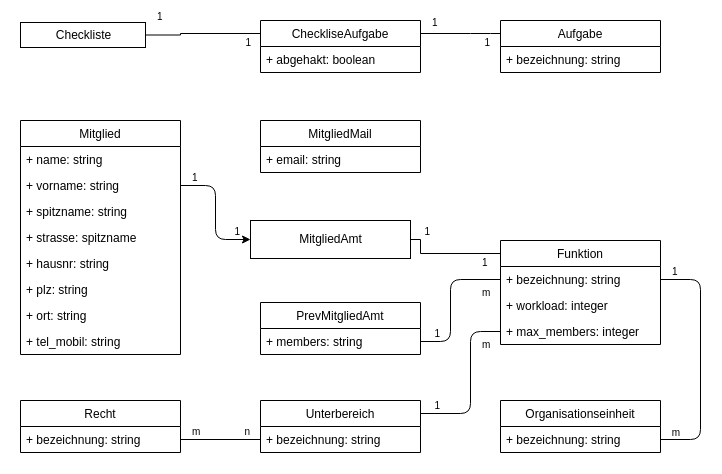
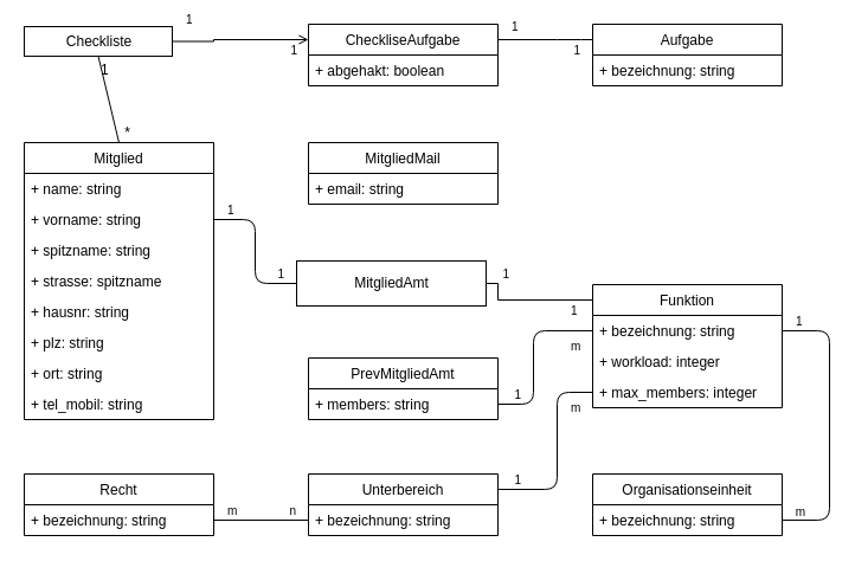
- <mxCell id="19" value="" style="endArrow=none;html=1;edgeStyle=orthogonalEdgeStyle;strokeColor=#000000;exitX=1;exitY=0.5;exitDx=0;exitDy=0;entryX=0;entryY=0.25;entryDx=0;entryDy=0;rounded=0;" edge="1" parent="1" source="2" target="6"><mxGeometry relative="1" as="geometry"><mxPoint x="440" y="360" as="sourcePoint" /><mxPoint x="230" y="60" as="targetPoint" /><Array as="points"><mxPoint x="180" y="33" /></Array></mxGeometry></mxCell>
+ <mxCell id="19" value="" style="endArrow=open;html=1;edgeStyle=orthogonalEdgeStyle;strokeColor=#000000;exitX=1;exitY=0.5;exitDx=0;exitDy=0;entryX=0;entryY=0.25;entryDx=0;entryDy=0;rounded=0;" edge="1" parent="1" source="2" target="6"><mxGeometry relative="1" as="geometry"><mxPoint x="440" y="360" as="sourcePoint" /><mxPoint x="230" y="60" as="targetPoint" /><Array as="points"><mxPoint x="180" y="33" /></Array></mxGeometry></mxCell>
+ <mxCell id="3" value="" style="endArrow=none;html=1;rounded=0;exitX=0.5;exitY=1;exitDx=0;exitDy=0;entryX=0.5;entryY=0;entryDx=0;entryDy=0;" parent="1" source="2" target="31" edge="1"><mxGeometry relative="1" as="geometry"><mxPoint x="220" y="193" as="sourcePoint" /><mxPoint x="300" y="190" as="targetPoint" /></mxGeometry></mxCell>
+ <mxCell id="4" value="1" style="resizable=0;html=1;align=left;verticalAlign=bottom;" parent="3" connectable="0" vertex="1"><mxGeometry x="-1" relative="1" as="geometry"><mxPoint y="20" as="offset" /></mxGeometry></mxCell>
+ <mxCell id="5" value="*" style="resizable=0;html=1;align=right;verticalAlign=bottom;" parent="3" connectable="0" vertex="1"><mxGeometry x="1" relative="1" as="geometry"><mxPoint x="10" as="offset" /></mxGeometry></mxCell>
- <mxCell id="25" value="" style="endArrow=classic;html=1;edgeStyle=orthogonalEdgeStyle;strokeColor=#000000;exitX=1;exitY=0.5;exitDx=0;exitDy=0;entryX=0;entryY=0.5;entryDx=0;entryDy=0;" edge="1" parent="1" source="33" target="57"><mxGeometry relative="1" as="geometry"><mxPoint x="190" y="169" as="sourcePoint" /><mxPoint x="260" y="253" as="targetPoint" /></mxGeometry></mxCell>
+ <mxCell id="25" value="" style="endArrow=none;html=1;edgeStyle=orthogonalEdgeStyle;strokeColor=#000000;exitX=1;exitY=0.5;exitDx=0;exitDy=0;entryX=0;entryY=0.5;entryDx=0;entryDy=0;" edge="1" parent="1" source="33" target="57"><mxGeometry relative="1" as="geometry"><mxPoint x="190" y="169" as="sourcePoint" /><mxPoint x="260" y="253" as="targetPoint" /></mxGeometry></mxCell>
